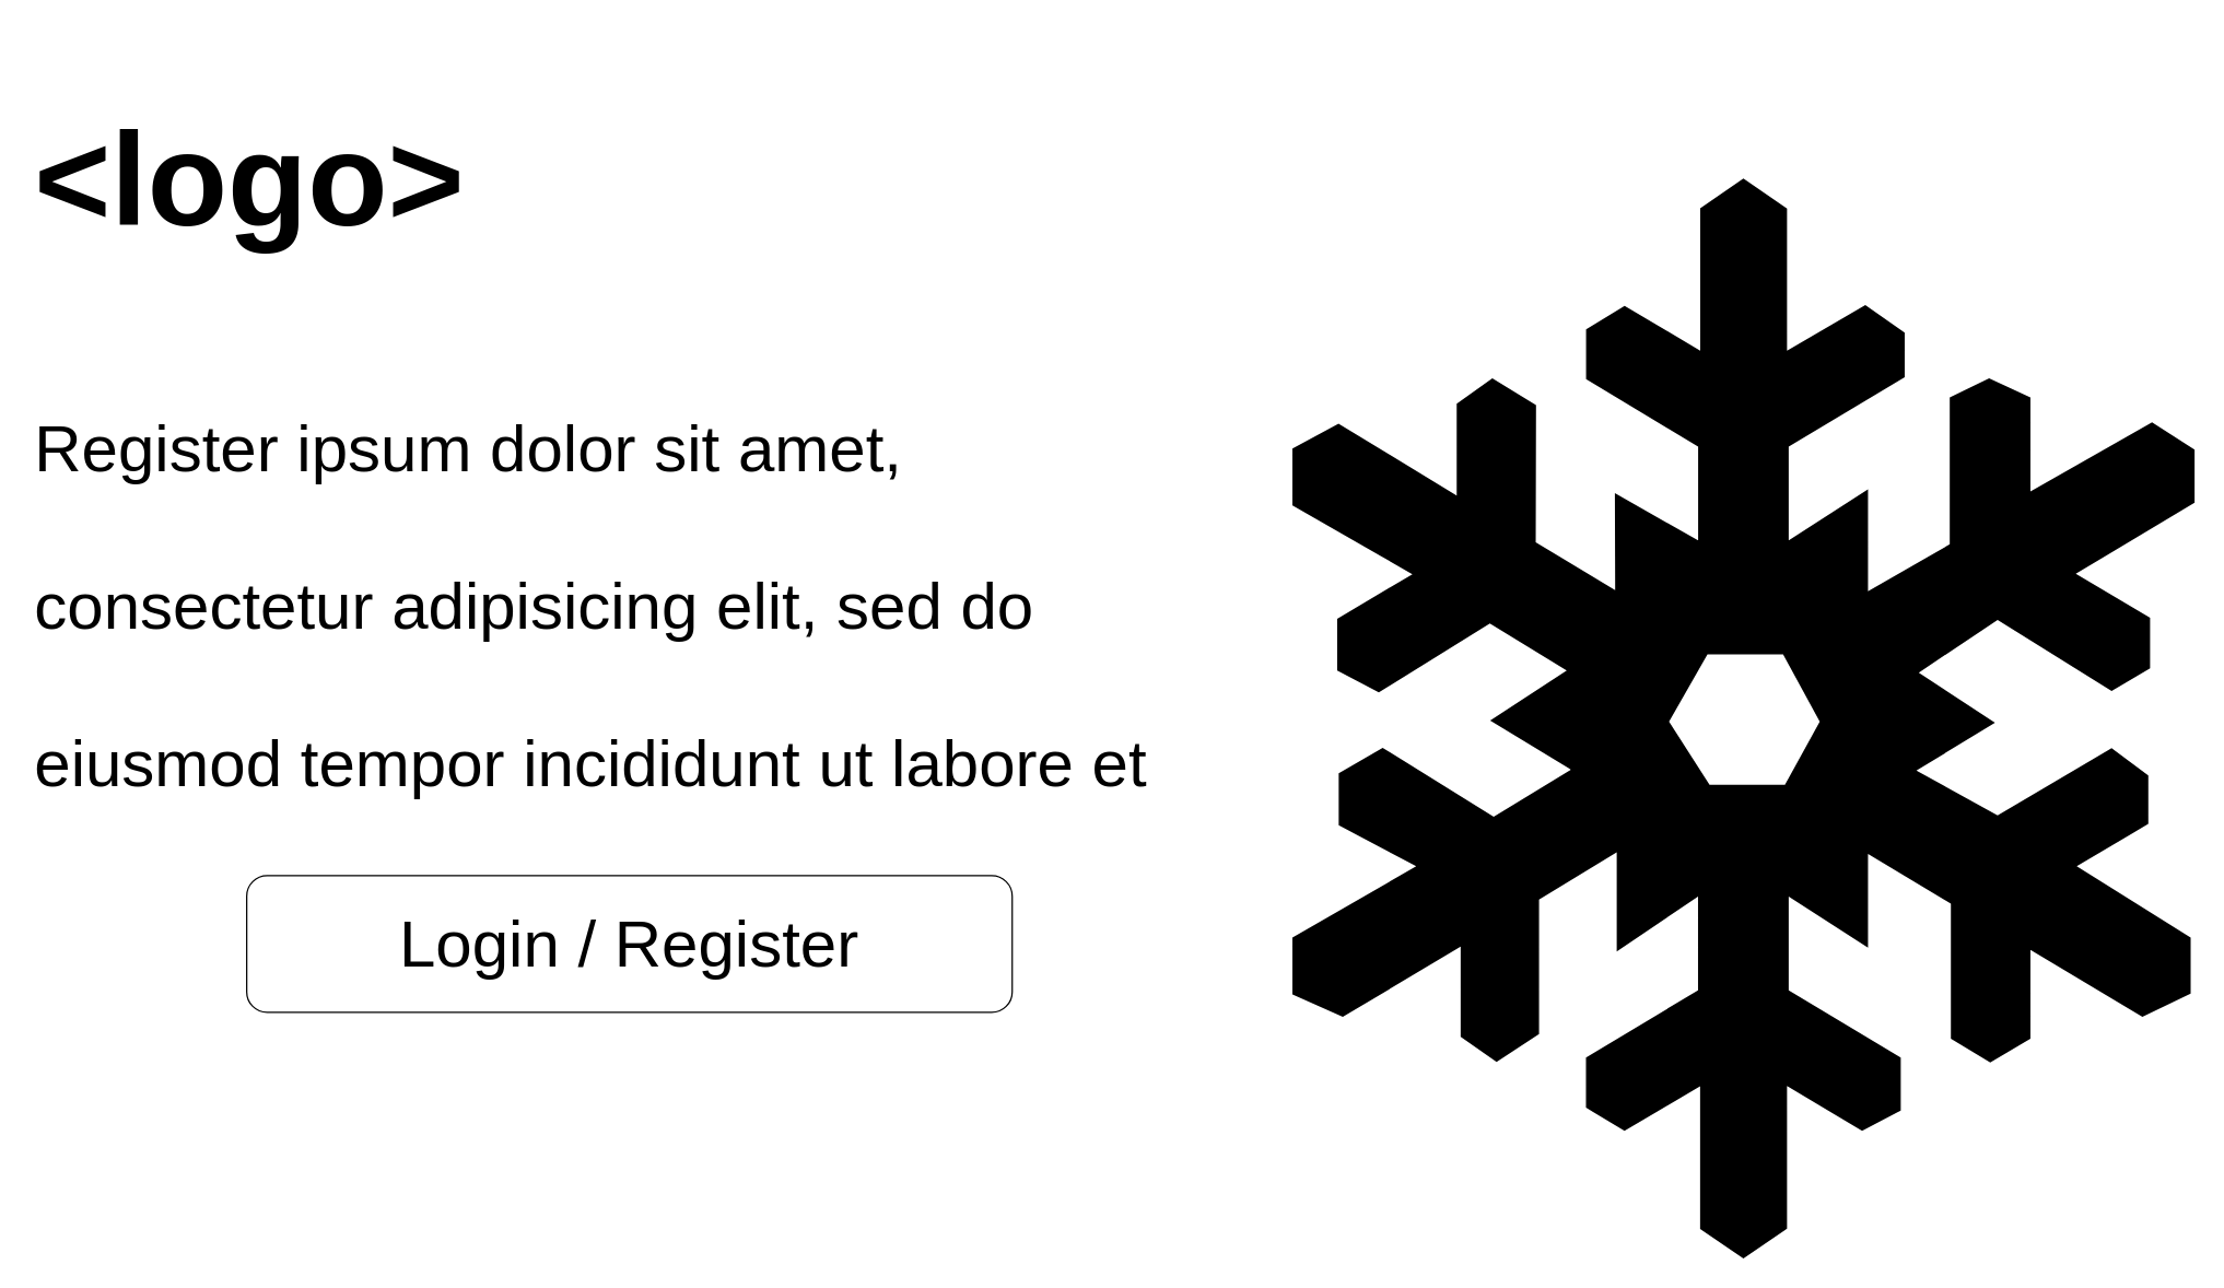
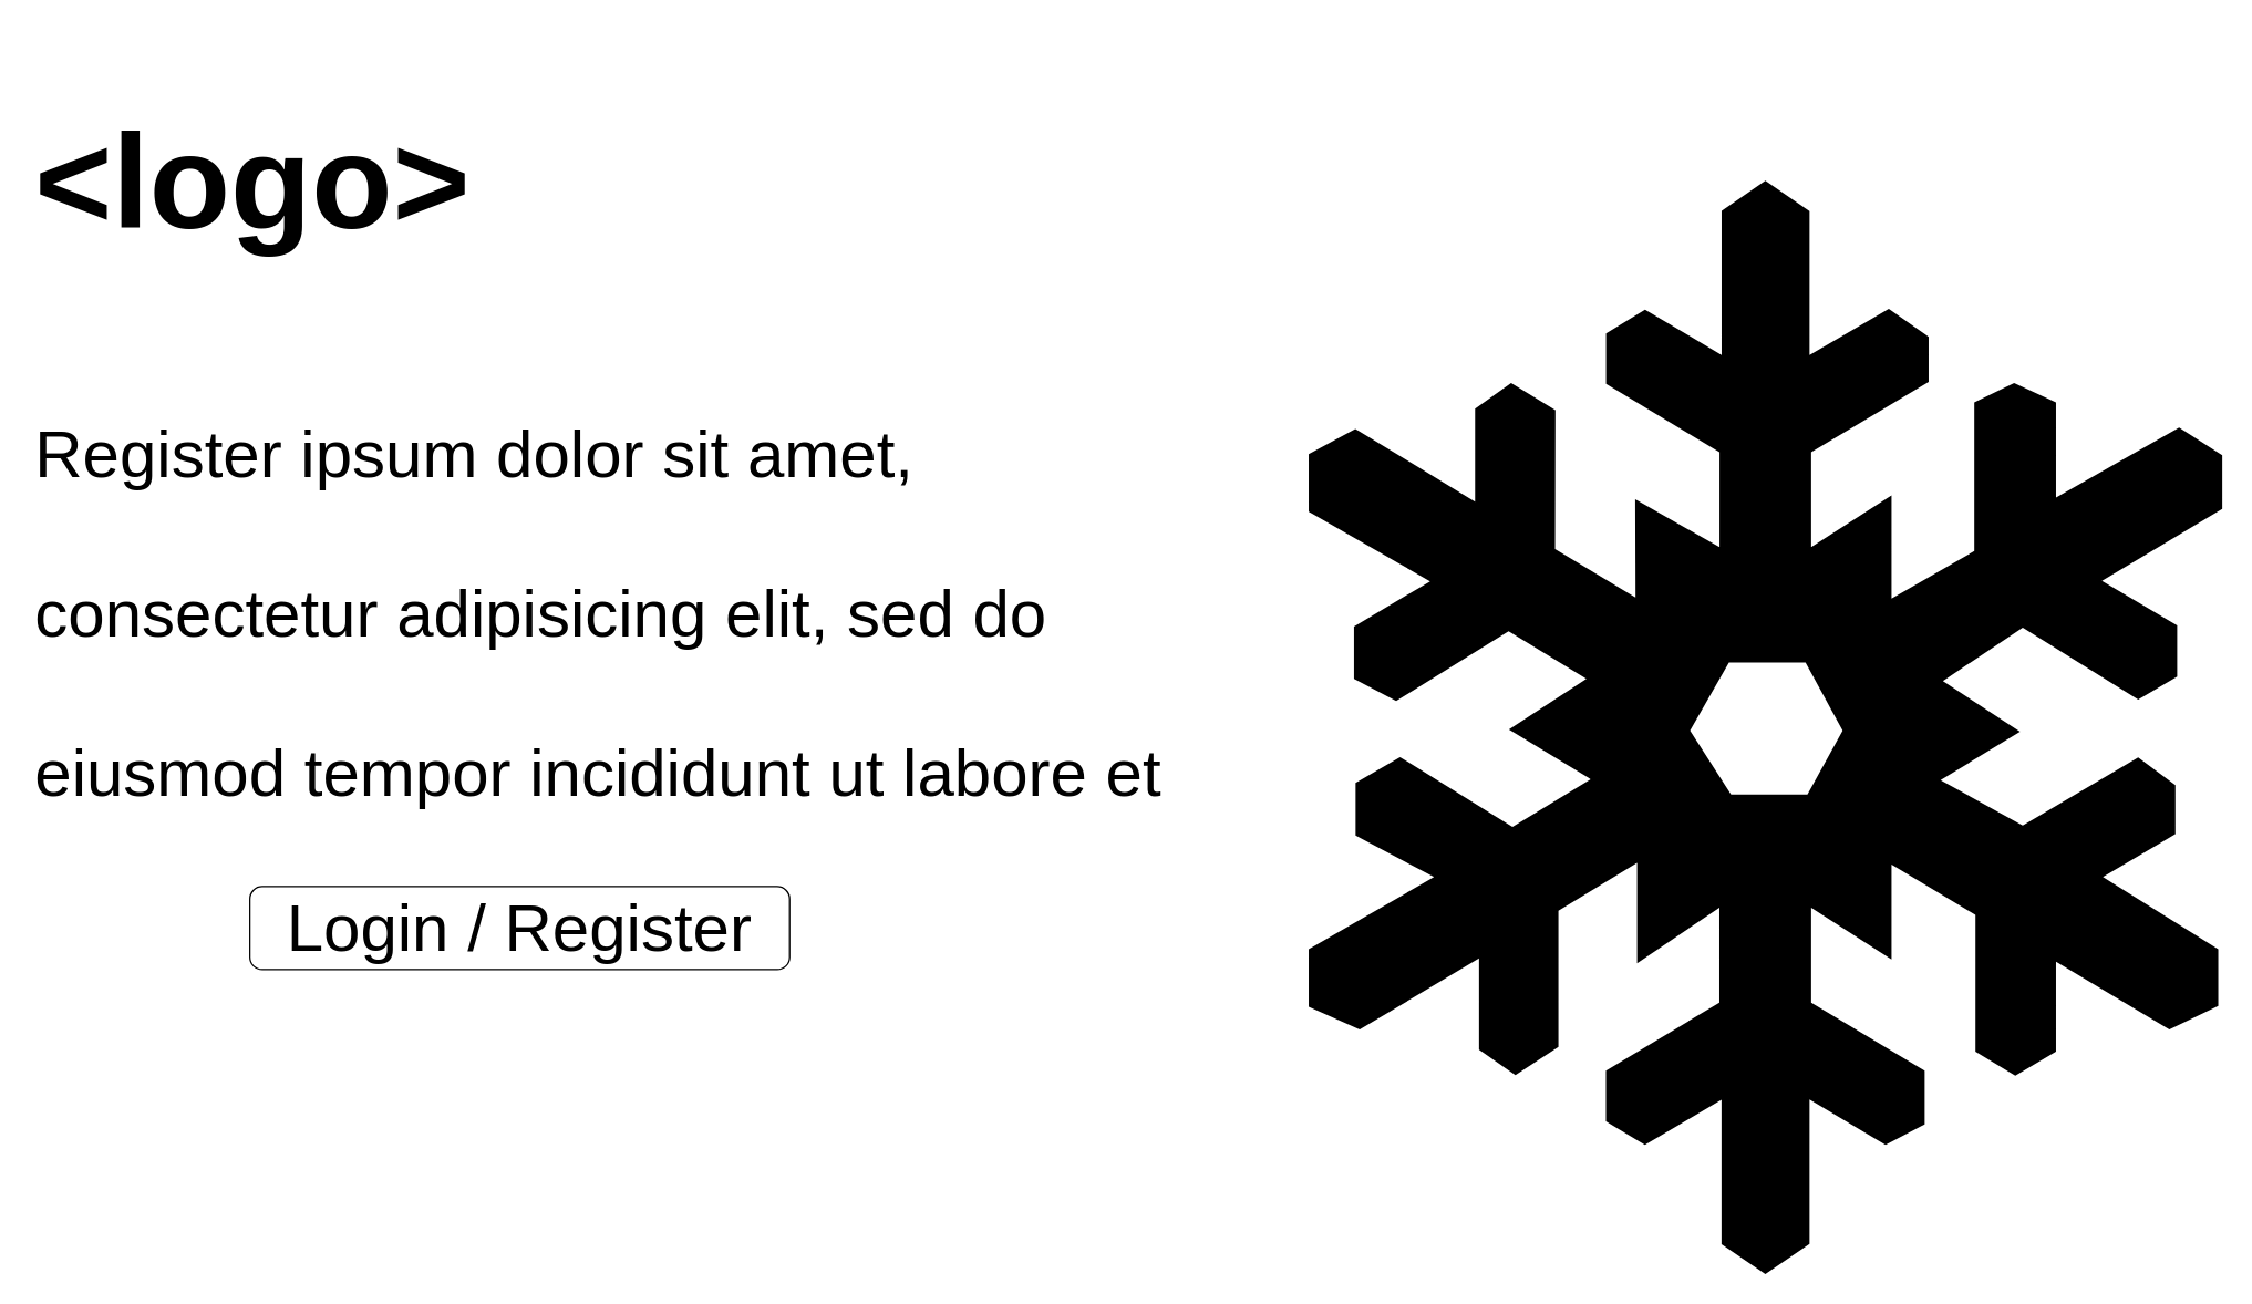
- <mxCell id="3" value="Login / Register" style="rounded=1;whiteSpace=wrap;html=1;fontSize=48;" vertex="1" parent="1"><mxGeometry x="180" y="640" width="560" height="100" as="geometry" /></mxCell>
+ <mxCell id="3" value="Login / Register" style="rounded=1;whiteSpace=wrap;html=1;fontSize=48;" vertex="1" parent="1"><mxGeometry x="180" y="640" width="390" height="60" as="geometry" /></mxCell>
